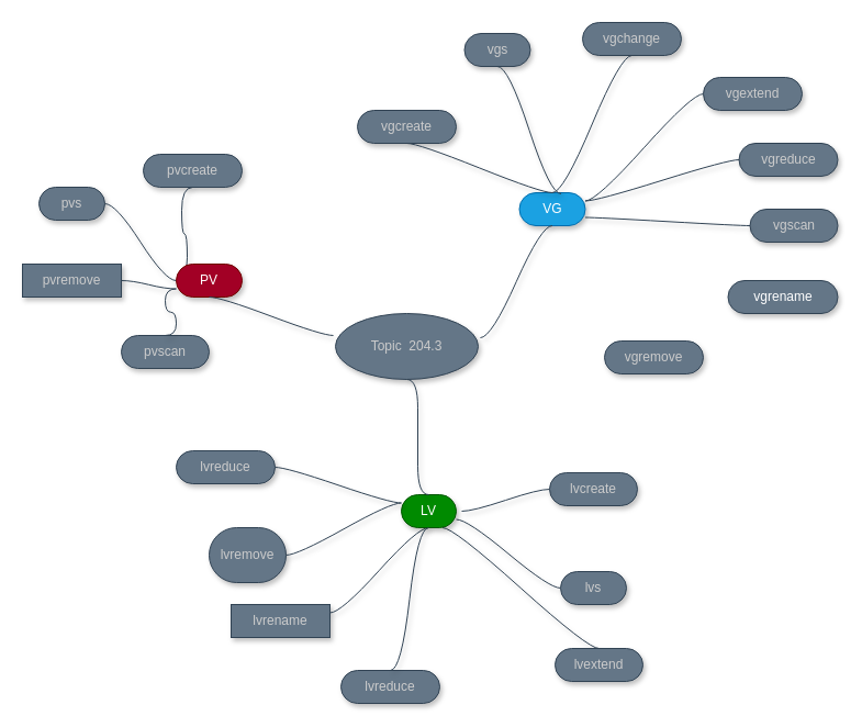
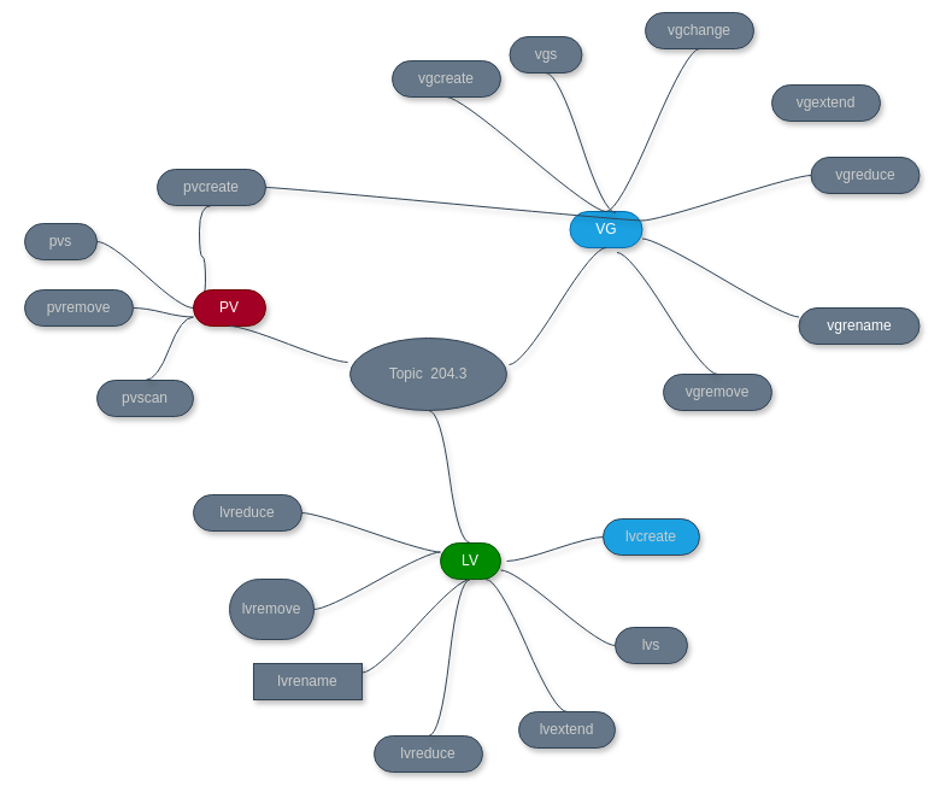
- <mxCell id="13" value="vgchange" style="whiteSpace=wrap;html=1;rounded=1;arcSize=50;align=center;verticalAlign=middle;strokeWidth=1;autosize=1;spacing=4;treeFolding=1;treeMoving=1;newEdgeStyle={&quot;edgeStyle&quot;:&quot;entityRelationEdgeStyle&quot;,&quot;startArrow&quot;:&quot;none&quot;,&quot;endArrow&quot;:&quot;none&quot;,&quot;segment&quot;:10,&quot;curved&quot;:1};fillColor=#647687;fontColor=#CCCCCC;strokeColor=#314354;shadow=1;sketch=0;" parent="1" vertex="1"><mxGeometry x="530" y="20" width="90" height="30" as="geometry" /></mxCell>
+ <mxCell id="13" value="vgchange" style="whiteSpace=wrap;html=1;rounded=1;arcSize=50;align=center;verticalAlign=middle;strokeWidth=1;autosize=1;spacing=4;treeFolding=1;treeMoving=1;newEdgeStyle={&quot;edgeStyle&quot;:&quot;entityRelationEdgeStyle&quot;,&quot;startArrow&quot;:&quot;none&quot;,&quot;endArrow&quot;:&quot;none&quot;,&quot;segment&quot;:10,&quot;curved&quot;:1};fillColor=#647687;fontColor=#CCCCCC;strokeColor=#314354;shadow=1;sketch=0;" parent="1" vertex="1"><mxGeometry x="535" y="10" width="90" height="30" as="geometry" /></mxCell>
- <mxCell id="31" value="vgcreate" style="whiteSpace=wrap;html=1;rounded=1;arcSize=50;align=center;verticalAlign=middle;strokeWidth=1;autosize=1;spacing=4;treeFolding=1;treeMoving=1;newEdgeStyle={&quot;edgeStyle&quot;:&quot;entityRelationEdgeStyle&quot;,&quot;startArrow&quot;:&quot;none&quot;,&quot;endArrow&quot;:&quot;none&quot;,&quot;segment&quot;:10,&quot;curved&quot;:1};fillColor=#647687;fontColor=#CCCCCC;strokeColor=#314354;shadow=1;sketch=0;" parent="1" vertex="1"><mxGeometry x="325" y="100" width="90" height="30" as="geometry" /></mxCell>
+ <mxCell id="31" value="vgcreate" style="whiteSpace=wrap;html=1;rounded=1;arcSize=50;align=center;verticalAlign=middle;strokeWidth=1;autosize=1;spacing=4;treeFolding=1;treeMoving=1;newEdgeStyle={&quot;edgeStyle&quot;:&quot;entityRelationEdgeStyle&quot;,&quot;startArrow&quot;:&quot;none&quot;,&quot;endArrow&quot;:&quot;none&quot;,&quot;segment&quot;:10,&quot;curved&quot;:1};fillColor=#647687;fontColor=#CCCCCC;strokeColor=#314354;shadow=1;sketch=0;" parent="1" vertex="1"><mxGeometry x="325" y="50" width="90" height="30" as="geometry" /></mxCell>
- <mxCell id="40" value="" style="edgeStyle=entityRelationEdgeStyle;startArrow=none;endArrow=none;segment=10;curved=1;exitX=1;exitY=0.25;exitDx=0;exitDy=0;fillColor=#647687;strokeColor=#314354;shadow=1;fontColor=#CCCCCC;sketch=0;" parent="1" source="11" target="39" edge="1"><mxGeometry relative="1" as="geometry"><mxPoint x="127.54" y="363.5" as="sourcePoint" /></mxGeometry></mxCell>
+ <mxCell id="40" value="" style="edgeStyle=entityRelationEdgeStyle;startArrow=none;endArrow=none;segment=10;curved=1;exitX=1;exitY=0.25;exitDx=0;exitDy=0;fillColor=#647687;strokeColor=#314354;shadow=1;fontColor=#CCCCCC;sketch=0;" parent="1" source="11" target="17" edge="1"><mxGeometry relative="1" as="geometry"><mxPoint x="127.54" y="363.5" as="sourcePoint" /></mxGeometry></mxCell>
- <mxCell id="23" value="&lt;span&gt;pvs&lt;/span&gt;" style="whiteSpace=wrap;html=1;rounded=1;arcSize=50;align=center;verticalAlign=middle;strokeWidth=1;autosize=1;spacing=4;treeFolding=1;treeMoving=1;newEdgeStyle={&quot;edgeStyle&quot;:&quot;entityRelationEdgeStyle&quot;,&quot;startArrow&quot;:&quot;none&quot;,&quot;endArrow&quot;:&quot;none&quot;,&quot;segment&quot;:10,&quot;curved&quot;:1};fillColor=#647687;fontColor=#CCCCCC;strokeColor=#314354;shadow=1;sketch=0;" parent="1" vertex="1"><mxGeometry x="35" y="170" width="60" height="30" as="geometry" /></mxCell>
+ <mxCell id="23" value="&lt;span&gt;pvs&lt;/span&gt;" style="whiteSpace=wrap;html=1;rounded=1;arcSize=50;align=center;verticalAlign=middle;strokeWidth=1;autosize=1;spacing=4;treeFolding=1;treeMoving=1;newEdgeStyle={&quot;edgeStyle&quot;:&quot;entityRelationEdgeStyle&quot;,&quot;startArrow&quot;:&quot;none&quot;,&quot;endArrow&quot;:&quot;none&quot;,&quot;segment&quot;:10,&quot;curved&quot;:1};fillColor=#647687;fontColor=#CCCCCC;strokeColor=#314354;shadow=1;sketch=0;" parent="1" vertex="1"><mxGeometry x="20" y="185" width="60" height="30" as="geometry" /></mxCell>
- <mxCell id="36" value="" style="edgeStyle=entityRelationEdgeStyle;startArrow=none;endArrow=none;segment=10;curved=1;fillColor=#647687;strokeColor=#314354;shadow=1;fontColor=#CCCCCC;sketch=0;exitX=1;exitY=0.75;exitDx=0;exitDy=0;" parent="1" source="11" target="35" edge="1"><mxGeometry relative="1" as="geometry"><mxPoint x="857.5" y="271.25" as="sourcePoint" /></mxGeometry></mxCell>
- <mxCell id="35" value="vgscan" style="whiteSpace=wrap;html=1;rounded=1;arcSize=50;align=center;verticalAlign=middle;strokeWidth=1;autosize=1;spacing=4;treeFolding=1;treeMoving=1;newEdgeStyle={&quot;edgeStyle&quot;:&quot;entityRelationEdgeStyle&quot;,&quot;startArrow&quot;:&quot;none&quot;,&quot;endArrow&quot;:&quot;none&quot;,&quot;segment&quot;:10,&quot;curved&quot;:1};fillColor=#647687;fontColor=#CCCCCC;strokeColor=#314354;shadow=1;sketch=0;" parent="1" vertex="1"><mxGeometry x="682.5" y="190" width="80" height="30" as="geometry" /></mxCell>
+ <mxCell id="38" value="" style="edgeStyle=entityRelationEdgeStyle;startArrow=none;endArrow=none;segment=10;curved=1;exitX=1;exitY=0.75;exitDx=0;exitDy=0;fillColor=#647687;strokeColor=#314354;shadow=1;fontColor=#CCCCCC;sketch=0;entryX=0;entryY=0.25;entryDx=0;entryDy=0;" parent="1" source="11" target="37" edge="1"><mxGeometry relative="1" as="geometry"><mxPoint x="432.5" y="480" as="sourcePoint" /></mxGeometry></mxCell>
- <mxCell id="19" value="&lt;span&gt;pvremove&lt;/span&gt;" style="whiteSpace=wrap;html=1;arcSize=50;align=center;verticalAlign=middle;strokeWidth=1;autosize=1;spacing=4;treeFolding=1;treeMoving=1;newEdgeStyle={&quot;edgeStyle&quot;:&quot;entityRelationEdgeStyle&quot;,&quot;startArrow&quot;:&quot;none&quot;,&quot;endArrow&quot;:&quot;none&quot;,&quot;segment&quot;:10,&quot;curved&quot;:1};fillColor=#647687;fontColor=#CCCCCC;strokeColor=#314354;shadow=1;sketch=0;rounded=0;" parent="1" vertex="1"><mxGeometry x="20" y="240" width="90" height="30" as="geometry" /></mxCell>
+ <mxCell id="19" value="&lt;span&gt;pvremove&lt;/span&gt;" style="whiteSpace=wrap;html=1;rounded=1;arcSize=50;align=center;verticalAlign=middle;strokeWidth=1;autosize=1;spacing=4;treeFolding=1;treeMoving=1;newEdgeStyle={&quot;edgeStyle&quot;:&quot;entityRelationEdgeStyle&quot;,&quot;startArrow&quot;:&quot;none&quot;,&quot;endArrow&quot;:&quot;none&quot;,&quot;segment&quot;:10,&quot;curved&quot;:1};fillColor=#647687;fontColor=#CCCCCC;strokeColor=#314354;shadow=1;sketch=0;" parent="1" vertex="1"><mxGeometry x="20" y="240" width="90" height="30" as="geometry" /></mxCell>
+ <mxCell id="44" value="" style="edgeStyle=entityRelationEdgeStyle;startArrow=none;endArrow=none;segment=10;curved=1;fillColor=#647687;strokeColor=#314354;shadow=1;fontColor=#CCCCCC;sketch=0;exitX=0.65;exitY=1.133;exitDx=0;exitDy=0;exitPerimeter=0;entryX=0.5;entryY=0;entryDx=0;entryDy=0;" edge="1" parent="1" target="43" source="11"><mxGeometry relative="1" as="geometry"><mxPoint x="570" y="395" as="sourcePoint" /></mxGeometry></mxCell>
- <mxCell id="2" value="Topic&amp;nbsp; 204.3" style="ellipse;whiteSpace=wrap;html=1;align=center;treeFolding=1;treeMoving=1;newEdgeStyle={&quot;edgeStyle&quot;:&quot;entityRelationEdgeStyle&quot;,&quot;startArrow&quot;:&quot;none&quot;,&quot;endArrow&quot;:&quot;none&quot;,&quot;segment&quot;:10,&quot;curved&quot;:1};fillColor=#647687;fontColor=#CCCCCC;strokeColor=#314354;shadow=1;sketch=0;" parent="1" vertex="1"><mxGeometry x="305" y="285" width="130" height="60" as="geometry" /></mxCell>
+ <mxCell id="2" value="Topic&amp;nbsp; 204.3" style="ellipse;whiteSpace=wrap;html=1;align=center;treeFolding=1;treeMoving=1;newEdgeStyle={&quot;edgeStyle&quot;:&quot;entityRelationEdgeStyle&quot;,&quot;startArrow&quot;:&quot;none&quot;,&quot;endArrow&quot;:&quot;none&quot;,&quot;segment&quot;:10,&quot;curved&quot;:1};fillColor=#647687;fontColor=#CCCCCC;strokeColor=#314354;shadow=1;sketch=0;" parent="1" vertex="1"><mxGeometry x="290" y="280" width="130" height="60" as="geometry" /></mxCell>
- <mxCell id="7" value="pvscan" style="whiteSpace=wrap;html=1;rounded=1;arcSize=50;align=center;verticalAlign=middle;strokeWidth=1;autosize=1;spacing=4;treeFolding=1;treeMoving=1;newEdgeStyle={&quot;edgeStyle&quot;:&quot;entityRelationEdgeStyle&quot;,&quot;startArrow&quot;:&quot;none&quot;,&quot;endArrow&quot;:&quot;none&quot;,&quot;segment&quot;:10,&quot;curved&quot;:1};fillColor=#647687;fontColor=#CCCCCC;strokeColor=#314354;shadow=1;sketch=0;" parent="1" vertex="1"><mxGeometry x="110" y="305" width="80" height="30" as="geometry" /></mxCell>
+ <mxCell id="7" value="pvscan" style="whiteSpace=wrap;html=1;rounded=1;arcSize=50;align=center;verticalAlign=middle;strokeWidth=1;autosize=1;spacing=4;treeFolding=1;treeMoving=1;newEdgeStyle={&quot;edgeStyle&quot;:&quot;entityRelationEdgeStyle&quot;,&quot;startArrow&quot;:&quot;none&quot;,&quot;endArrow&quot;:&quot;none&quot;,&quot;segment&quot;:10,&quot;curved&quot;:1};fillColor=#647687;fontColor=#CCCCCC;strokeColor=#314354;shadow=1;sketch=0;" parent="1" vertex="1"><mxGeometry x="80" y="315" width="80" height="30" as="geometry" /></mxCell>
- <mxCell id="27" value="lvcreate" style="whiteSpace=wrap;html=1;rounded=1;arcSize=50;align=center;verticalAlign=middle;strokeWidth=1;autosize=1;spacing=4;treeFolding=1;treeMoving=1;newEdgeStyle={&quot;edgeStyle&quot;:&quot;entityRelationEdgeStyle&quot;,&quot;startArrow&quot;:&quot;none&quot;,&quot;endArrow&quot;:&quot;none&quot;,&quot;segment&quot;:10,&quot;curved&quot;:1};fillColor=#647687;fontColor=#CCCCCC;strokeColor=#314354;shadow=1;sketch=0;" parent="1" vertex="1"><mxGeometry x="500" y="430" width="80" height="30" as="geometry" /></mxCell>
+ <mxCell id="27" value="lvcreate" style="whiteSpace=wrap;html=1;rounded=1;arcSize=50;align=center;verticalAlign=middle;strokeWidth=1;autosize=1;spacing=4;treeFolding=1;treeMoving=1;newEdgeStyle={&quot;edgeStyle&quot;:&quot;entityRelationEdgeStyle&quot;,&quot;startArrow&quot;:&quot;none&quot;,&quot;endArrow&quot;:&quot;none&quot;,&quot;segment&quot;:10,&quot;curved&quot;:1};fillColor=#1ba1e2;fontColor=#CCCCCC;strokeColor=#314354;shadow=1;sketch=0;" parent="1" vertex="1"><mxGeometry x="500" y="430" width="80" height="30" as="geometry" /></mxCell>
- <mxCell id="5" value="lvextend" style="whiteSpace=wrap;html=1;rounded=1;arcSize=50;align=center;verticalAlign=middle;strokeWidth=1;autosize=1;spacing=4;treeFolding=1;treeMoving=1;newEdgeStyle={&quot;edgeStyle&quot;:&quot;entityRelationEdgeStyle&quot;,&quot;startArrow&quot;:&quot;none&quot;,&quot;endArrow&quot;:&quot;none&quot;,&quot;segment&quot;:10,&quot;curved&quot;:1};fillColor=#647687;fontColor=#CCCCCC;strokeColor=#314354;shadow=1;sketch=0;" parent="1" vertex="1"><mxGeometry x="505" y="590" width="80" height="30" as="geometry" /></mxCell>
+ <mxCell id="5" value="lvextend" style="whiteSpace=wrap;html=1;rounded=1;arcSize=50;align=center;verticalAlign=middle;strokeWidth=1;autosize=1;spacing=4;treeFolding=1;treeMoving=1;newEdgeStyle={&quot;edgeStyle&quot;:&quot;entityRelationEdgeStyle&quot;,&quot;startArrow&quot;:&quot;none&quot;,&quot;endArrow&quot;:&quot;none&quot;,&quot;segment&quot;:10,&quot;curved&quot;:1};fillColor=#647687;fontColor=#CCCCCC;strokeColor=#314354;shadow=1;sketch=0;" parent="1" vertex="1"><mxGeometry x="430" y="590" width="80" height="30" as="geometry" /></mxCell>
